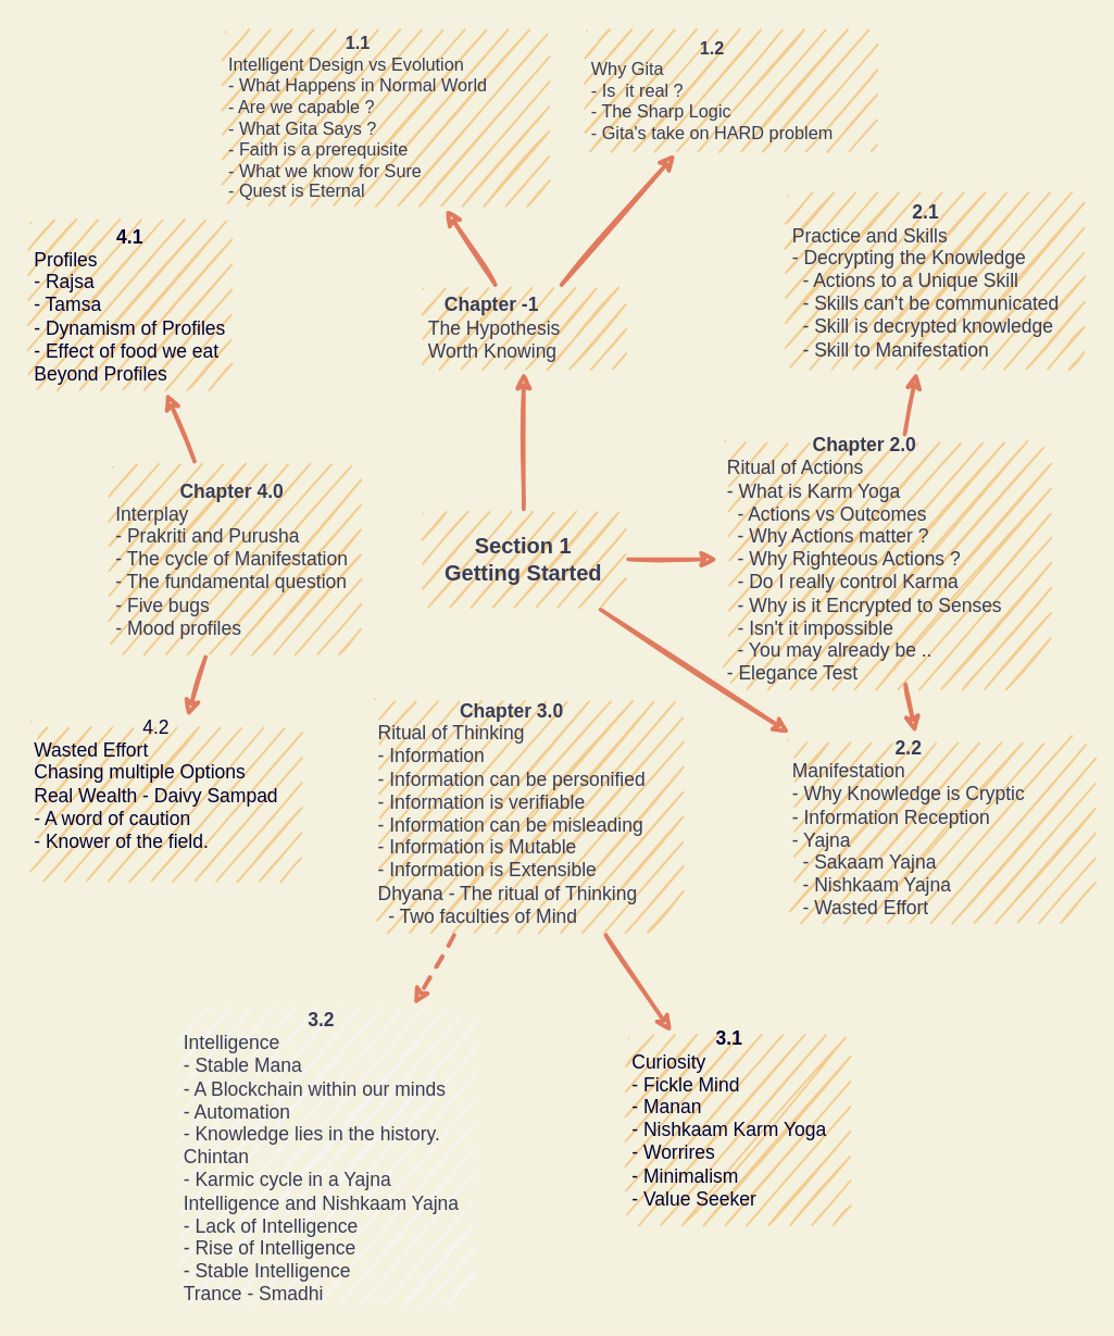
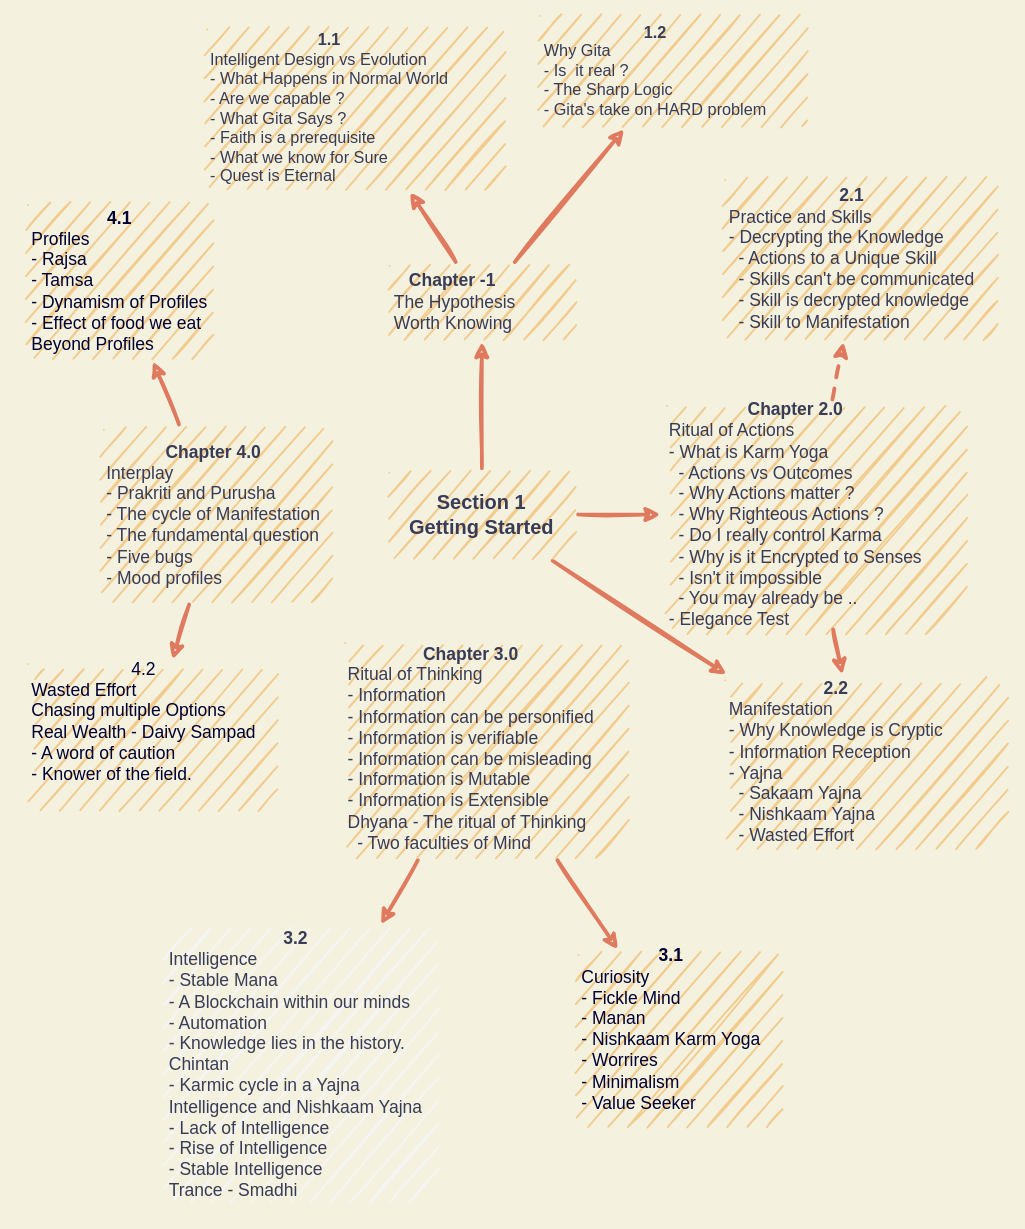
- <mxCell id="17" value="&lt;div style=&quot;text-align: center&quot;&gt;&lt;span&gt;&lt;b&gt;1.2&lt;/b&gt;&lt;/span&gt;&lt;/div&gt;Why Gita&lt;br style=&quot;font-size: 13px&quot;&gt;- Is&amp;nbsp; it real ?&lt;br style=&quot;font-size: 13px&quot;&gt;- The Sharp Logic&lt;br style=&quot;font-size: 13px&quot;&gt;- Gita's take on HARD problem" style="rounded=1;whiteSpace=wrap;html=1;shadow=0;labelBackgroundColor=none;strokeColor=none;strokeWidth=3;fillColor=#F2CC8F;fontFamily=Helvetica;fontSize=13;align=left;spacing=5;arcSize=7;perimeterSpacing=2;fontColor=#393C56;sketch=1;" parent="1" vertex="1"><mxGeometry x="430" y="20.75" width="215" height="90" as="geometry" /></mxCell>
+ <mxCell id="17" value="&lt;div style=&quot;text-align: center&quot;&gt;&lt;span&gt;&lt;b&gt;1.2&lt;/b&gt;&lt;/span&gt;&lt;/div&gt;Why Gita&lt;br style=&quot;font-size: 13px&quot;&gt;- Is&amp;nbsp; it real ?&lt;br style=&quot;font-size: 13px&quot;&gt;- The Sharp Logic&lt;br style=&quot;font-size: 13px&quot;&gt;- Gita's take on HARD problem" style="rounded=1;whiteSpace=wrap;html=1;shadow=0;labelBackgroundColor=none;strokeColor=none;strokeWidth=3;fillColor=#F2CC8F;fontFamily=Helvetica;fontSize=13;align=left;spacing=5;arcSize=7;perimeterSpacing=2;fontColor=#393C56;sketch=1;" parent="1" vertex="1"><mxGeometry x="430" y="10.75" width="215" height="90" as="geometry" /></mxCell>
- <mxCell id="25" value="" style="edgeStyle=none;rounded=1;jumpStyle=none;html=1;shadow=0;labelBackgroundColor=none;startArrow=none;startFill=0;jettySize=auto;orthogonalLoop=1;strokeColor=#E07A5F;strokeWidth=3;fontFamily=Helvetica;fontSize=14;fontColor=#393C56;spacing=5;fontStyle=1;fillColor=#F2CC8F;sketch=1;" parent="1" source="21" target="24" edge="1"><mxGeometry relative="1" as="geometry" /></mxCell>
+ <mxCell id="25" value="" style="edgeStyle=none;rounded=1;jumpStyle=none;html=1;shadow=0;labelBackgroundColor=none;startArrow=none;startFill=0;jettySize=auto;orthogonalLoop=1;strokeColor=#E07A5F;strokeWidth=3;fontFamily=Helvetica;fontSize=14;fontColor=#393C56;spacing=5;fontStyle=1;fillColor=#F2CC8F;sketch=1;dashed=1;" parent="1" source="21" target="24" edge="1"><mxGeometry relative="1" as="geometry" /></mxCell>
- <mxCell id="11" value="" style="edgeStyle=none;rounded=0;jumpStyle=none;html=1;shadow=0;labelBackgroundColor=none;startArrow=none;startFill=0;endArrow=classic;endFill=1;jettySize=auto;orthogonalLoop=1;strokeColor=#E07A5F;strokeWidth=3;fontFamily=Helvetica;fontSize=14;fontColor=#393C56;spacing=5;sketch=1;dashed=1;" parent="1" source="13" target="15" edge="1"><mxGeometry relative="1" as="geometry" /></mxCell>
+ <mxCell id="11" value="" style="edgeStyle=none;rounded=0;jumpStyle=none;html=1;shadow=0;labelBackgroundColor=none;startArrow=none;startFill=0;endArrow=classic;endFill=1;jettySize=auto;orthogonalLoop=1;strokeColor=#E07A5F;strokeWidth=3;fontFamily=Helvetica;fontSize=14;fontColor=#393C56;spacing=5;sketch=1;" parent="1" source="13" target="15" edge="1"><mxGeometry relative="1" as="geometry" /></mxCell>
